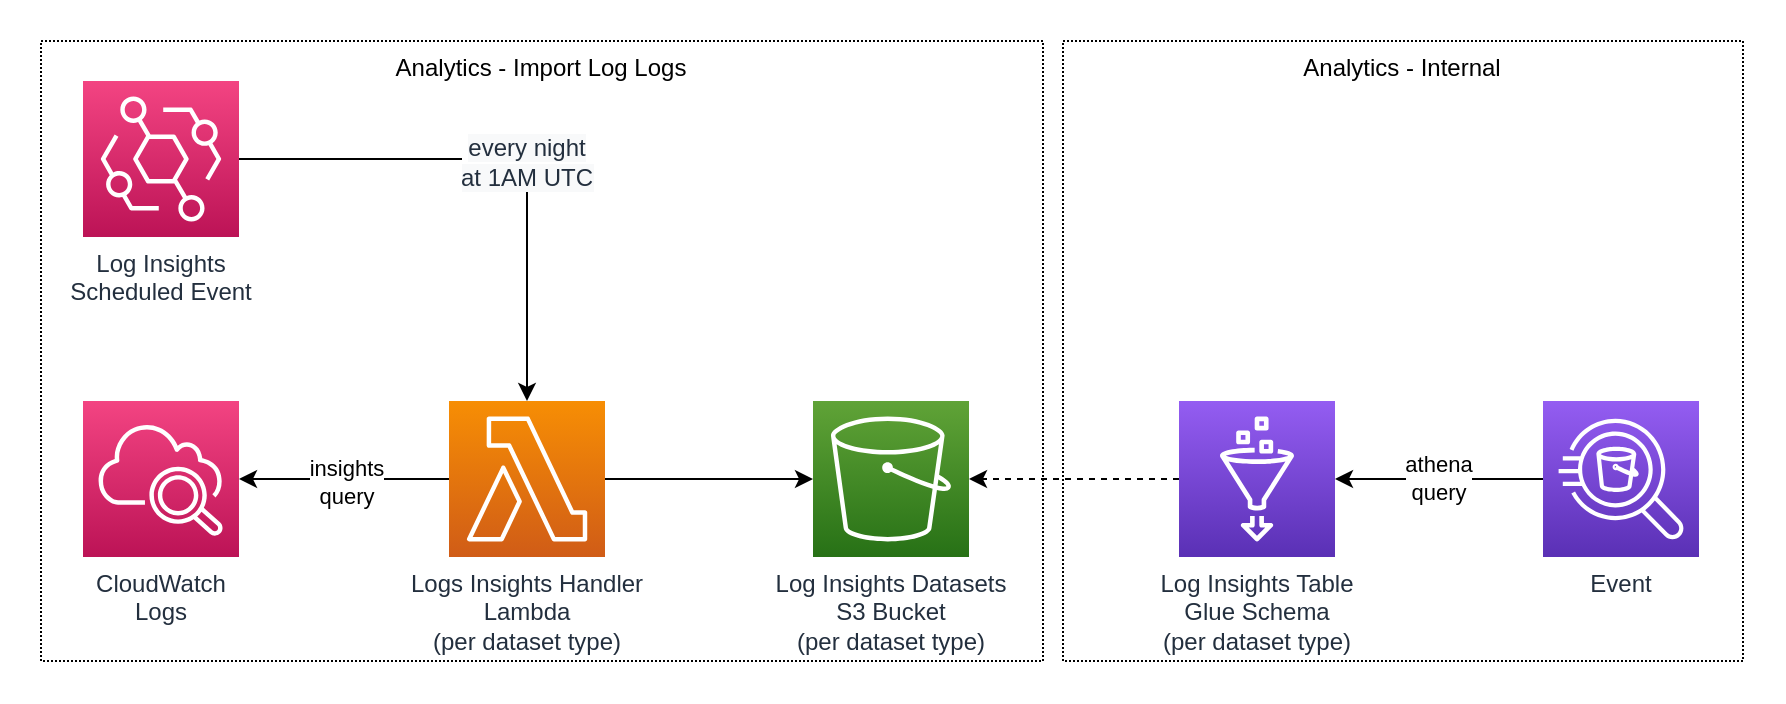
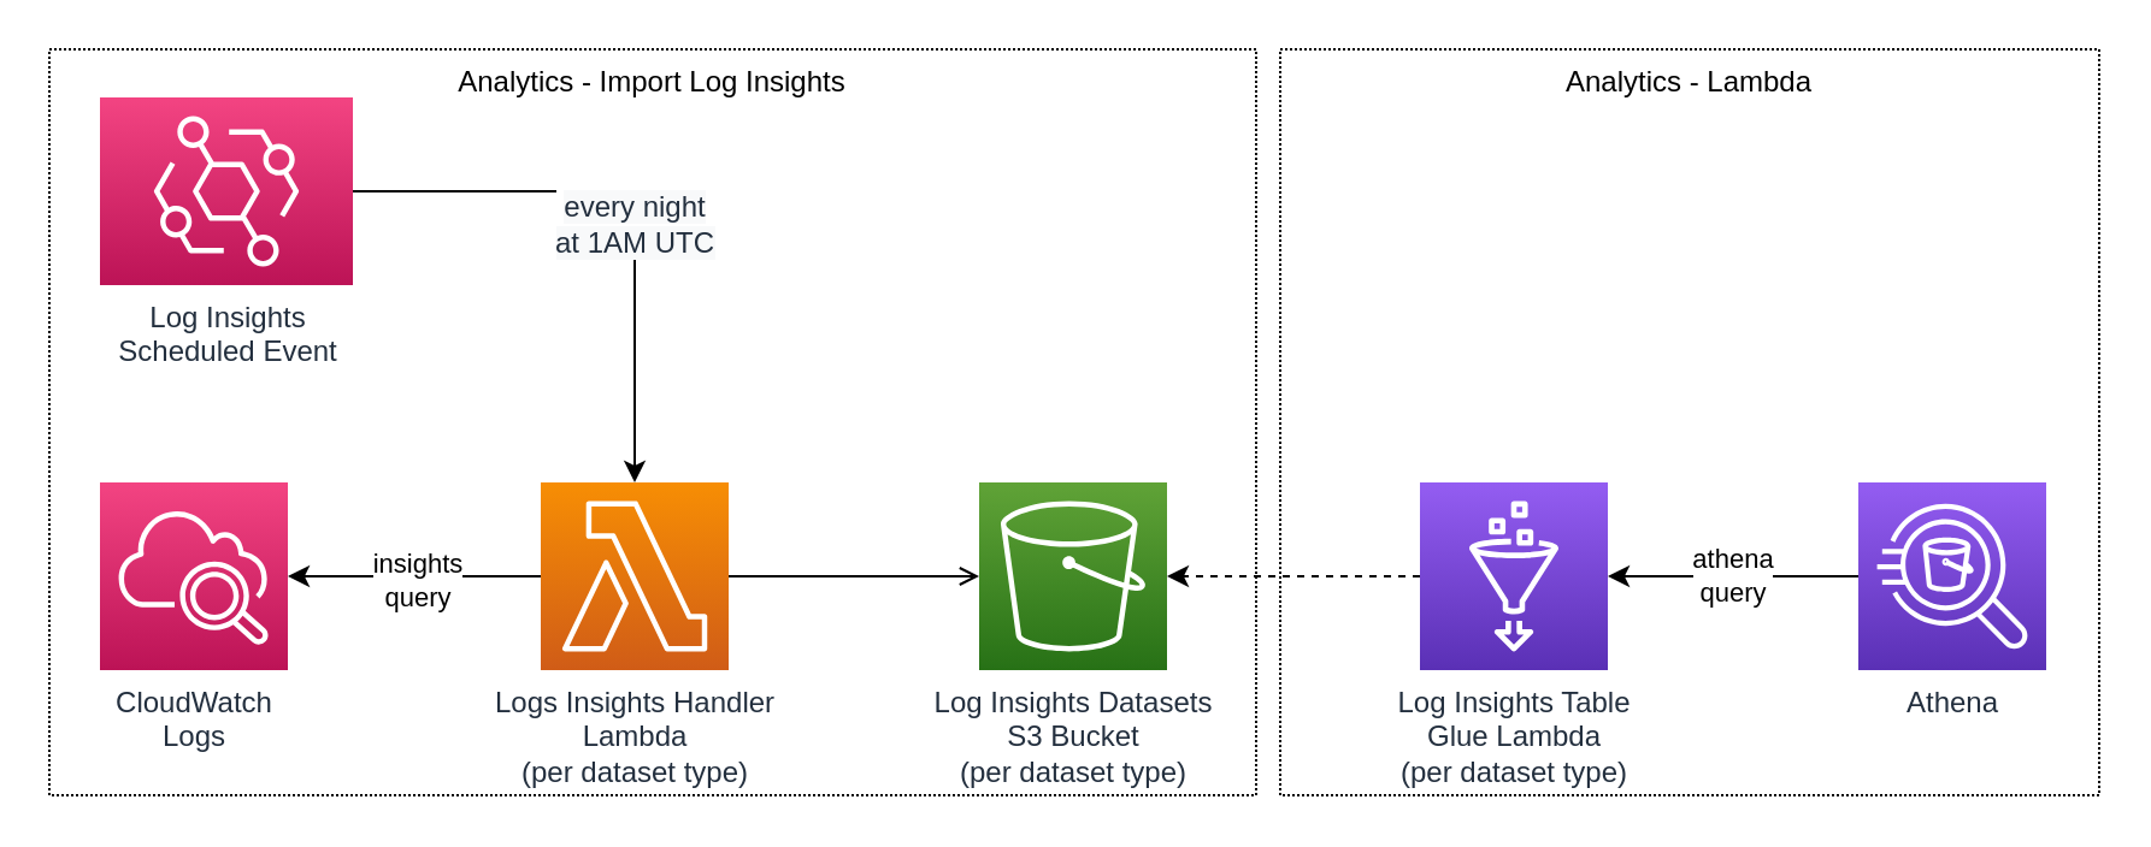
- <mxCell id="2" value="Analytics - Import Log Logs" style="rounded=0;whiteSpace=wrap;html=1;strokeColor=#000000;fillColor=#ffffff;fontColor=#000000;verticalAlign=top;dashed=1;dashPattern=1 1;" parent="1" vertex="1"><mxGeometry x="20" y="20" width="501" height="310" as="geometry" /></mxCell>
+ <mxCell id="2" value="Analytics - Import Log Insights" style="rounded=0;whiteSpace=wrap;html=1;strokeColor=#000000;fillColor=#ffffff;fontColor=#000000;verticalAlign=top;dashed=1;dashPattern=1 1;" parent="1" vertex="1"><mxGeometry x="20" y="20" width="501" height="310" as="geometry" /></mxCell>
- <mxCell id="3" value="Analytics - Internal" style="rounded=0;whiteSpace=wrap;html=1;strokeColor=#000000;fillColor=#ffffff;fontColor=#000000;verticalAlign=top;dashed=1;dashPattern=1 1;" parent="1" vertex="1"><mxGeometry x="531" y="20" width="340" height="310" as="geometry" /></mxCell>
+ <mxCell id="3" value="Analytics - Lambda" style="rounded=0;whiteSpace=wrap;html=1;strokeColor=#000000;fillColor=#ffffff;fontColor=#000000;verticalAlign=top;dashed=1;dashPattern=1 1;" parent="1" vertex="1"><mxGeometry x="531" y="20" width="340" height="310" as="geometry" /></mxCell>
- <mxCell id="16" value="Log Insights&lt;br&gt;Scheduled Event" style="points=[[0,0,0],[0.25,0,0],[0.5,0,0],[0.75,0,0],[1,0,0],[0,1,0],[0.25,1,0],[0.5,1,0],[0.75,1,0],[1,1,0],[0,0.25,0],[0,0.5,0],[0,0.75,0],[1,0.25,0],[1,0.5,0],[1,0.75,0]];outlineConnect=0;fontColor=#232F3E;gradientColor=#F34482;gradientDirection=north;fillColor=#BC1356;strokeColor=#ffffff;dashed=0;verticalLabelPosition=bottom;verticalAlign=top;align=center;html=1;fontSize=12;fontStyle=0;aspect=fixed;shape=mxgraph.aws4.resourceIcon;resIcon=mxgraph.aws4.eventbridge;" parent="1" vertex="1"><mxGeometry x="41" y="40" width="78" height="78" as="geometry" /></mxCell>
+ <mxCell id="16" value="Log Insights&lt;br&gt;Scheduled Event" style="points=[[0,0,0],[0.25,0,0],[0.5,0,0],[0.75,0,0],[1,0,0],[0,1,0],[0.25,1,0],[0.5,1,0],[0.75,1,0],[1,1,0],[0,0.25,0],[0,0.5,0],[0,0.75,0],[1,0.25,0],[1,0.5,0],[1,0.75,0]];outlineConnect=0;fontColor=#232F3E;gradientColor=#F34482;gradientDirection=north;fillColor=#BC1356;strokeColor=#ffffff;dashed=0;verticalLabelPosition=bottom;verticalAlign=top;align=center;html=1;fontSize=12;fontStyle=0;aspect=fixed;shape=mxgraph.aws4.resourceIcon;resIcon=mxgraph.aws4.eventbridge;" parent="1" vertex="1"><mxGeometry x="41" y="40" width="105" height="78" as="geometry" /></mxCell>
- <mxCell id="7" style="edgeStyle=orthogonalEdgeStyle;rounded=0;orthogonalLoop=1;jettySize=auto;html=1;entryX=0;entryY=0.5;entryDx=0;entryDy=0;entryPerimeter=0;" parent="1" source="8" target="9" edge="1"><mxGeometry relative="1" as="geometry" /></mxCell>
+ <mxCell id="7" style="edgeStyle=orthogonalEdgeStyle;rounded=0;orthogonalLoop=1;jettySize=auto;html=1;entryX=0;entryY=0.5;entryDx=0;entryDy=0;entryPerimeter=0;endArrow=open;" parent="1" source="8" target="9" edge="1"><mxGeometry relative="1" as="geometry" /></mxCell>
- <mxCell id="17" value="Event" style="points=[[0,0,0],[0.25,0,0],[0.5,0,0],[0.75,0,0],[1,0,0],[0,1,0],[0.25,1,0],[0.5,1,0],[0.75,1,0],[1,1,0],[0,0.25,0],[0,0.5,0],[0,0.75,0],[1,0.25,0],[1,0.5,0],[1,0.75,0]];outlineConnect=0;fontColor=#232F3E;gradientColor=#945DF2;gradientDirection=north;fillColor=#5A30B5;strokeColor=#ffffff;dashed=0;verticalLabelPosition=bottom;verticalAlign=top;align=center;html=1;fontSize=12;fontStyle=0;aspect=fixed;shape=mxgraph.aws4.resourceIcon;resIcon=mxgraph.aws4.athena;" parent="1" vertex="1"><mxGeometry x="771" y="200" width="78" height="78" as="geometry" /></mxCell>
+ <mxCell id="17" value="Athena" style="points=[[0,0,0],[0.25,0,0],[0.5,0,0],[0.75,0,0],[1,0,0],[0,1,0],[0.25,1,0],[0.5,1,0],[0.75,1,0],[1,1,0],[0,0.25,0],[0,0.5,0],[0,0.75,0],[1,0.25,0],[1,0.5,0],[1,0.75,0]];outlineConnect=0;fontColor=#232F3E;gradientColor=#945DF2;gradientDirection=north;fillColor=#5A30B5;strokeColor=#ffffff;dashed=0;verticalLabelPosition=bottom;verticalAlign=top;align=center;html=1;fontSize=12;fontStyle=0;aspect=fixed;shape=mxgraph.aws4.resourceIcon;resIcon=mxgraph.aws4.athena;" parent="1" vertex="1"><mxGeometry x="771" y="200" width="78" height="78" as="geometry" /></mxCell>
- <mxCell id="11" value="Log Insights Table &lt;br&gt;Glue Schema&lt;br&gt;(per dataset type)" style="points=[[0,0,0],[0.25,0,0],[0.5,0,0],[0.75,0,0],[1,0,0],[0,1,0],[0.25,1,0],[0.5,1,0],[0.75,1,0],[1,1,0],[0,0.25,0],[0,0.5,0],[0,0.75,0],[1,0.25,0],[1,0.5,0],[1,0.75,0]];outlineConnect=0;fontColor=#232F3E;gradientColor=#945DF2;gradientDirection=north;fillColor=#5A30B5;strokeColor=#ffffff;dashed=0;verticalLabelPosition=bottom;verticalAlign=top;align=center;html=1;fontSize=12;fontStyle=0;aspect=fixed;shape=mxgraph.aws4.resourceIcon;resIcon=mxgraph.aws4.glue;" parent="1" vertex="1"><mxGeometry x="589" y="200" width="78" height="78" as="geometry" /></mxCell>
+ <mxCell id="11" value="Log Insights Table &lt;br&gt;Glue Lambda&lt;br&gt;(per dataset type)" style="points=[[0,0,0],[0.25,0,0],[0.5,0,0],[0.75,0,0],[1,0,0],[0,1,0],[0.25,1,0],[0.5,1,0],[0.75,1,0],[1,1,0],[0,0.25,0],[0,0.5,0],[0,0.75,0],[1,0.25,0],[1,0.5,0],[1,0.75,0]];outlineConnect=0;fontColor=#232F3E;gradientColor=#945DF2;gradientDirection=north;fillColor=#5A30B5;strokeColor=#ffffff;dashed=0;verticalLabelPosition=bottom;verticalAlign=top;align=center;html=1;fontSize=12;fontStyle=0;aspect=fixed;shape=mxgraph.aws4.resourceIcon;resIcon=mxgraph.aws4.glue;" parent="1" vertex="1"><mxGeometry x="589" y="200" width="78" height="78" as="geometry" /></mxCell>
